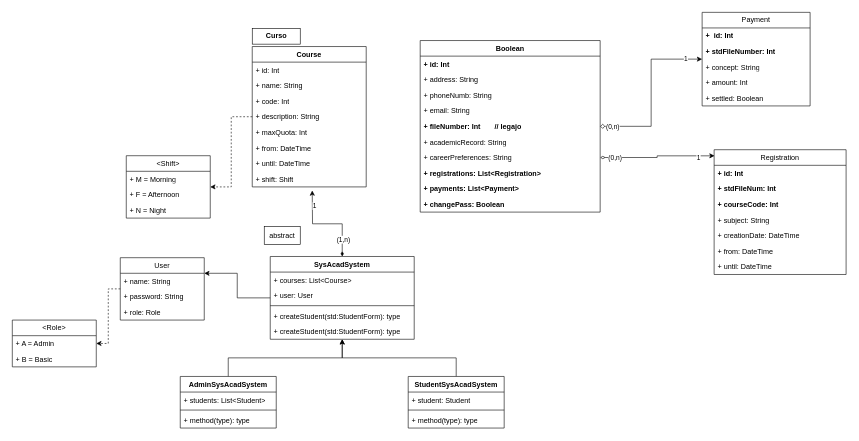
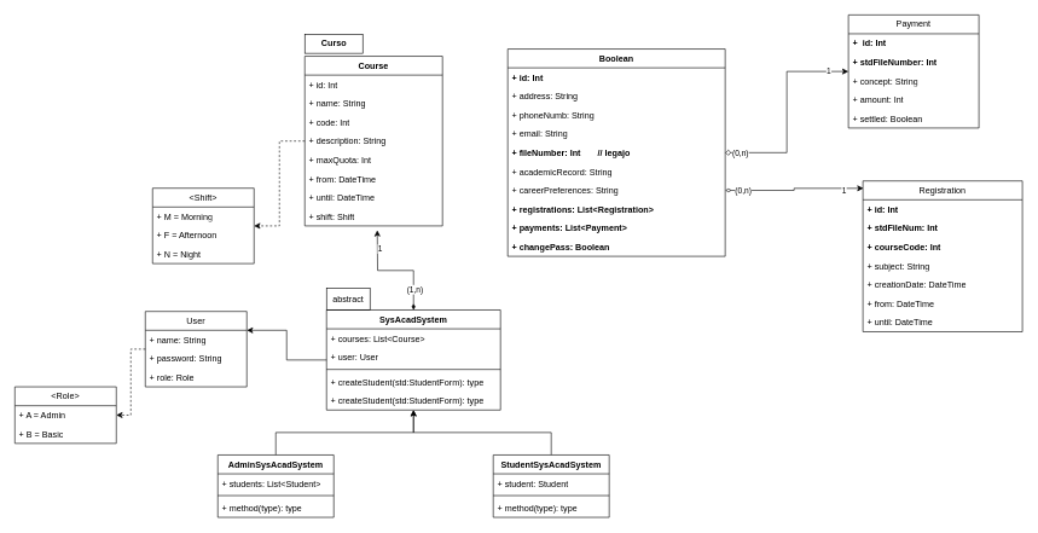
- <mxCell id="73" value="abstract" style="text;html=1;strokeColor=default;fillColor=none;align=center;verticalAlign=middle;whiteSpace=wrap;rounded=0;" parent="1" vertex="1"><mxGeometry x="440" y="377" width="60" height="30" as="geometry" /></mxCell>
+ <mxCell id="73" value="abstract" style="text;html=1;strokeColor=default;fillColor=none;align=center;verticalAlign=middle;whiteSpace=wrap;rounded=0;" parent="1" vertex="1"><mxGeometry x="450" y="397" width="60" height="30" as="geometry" /></mxCell>
